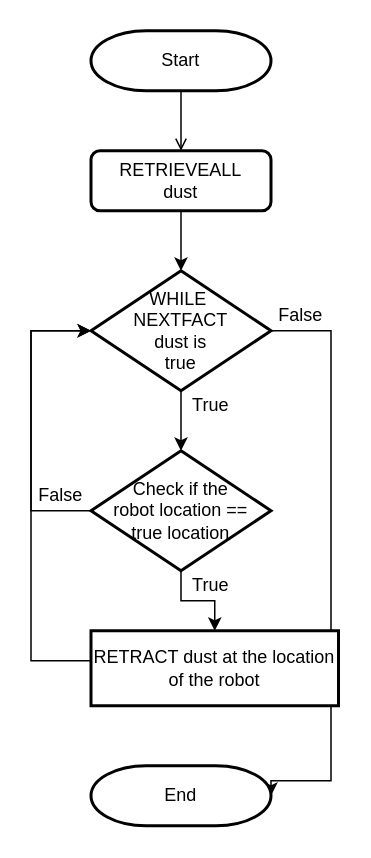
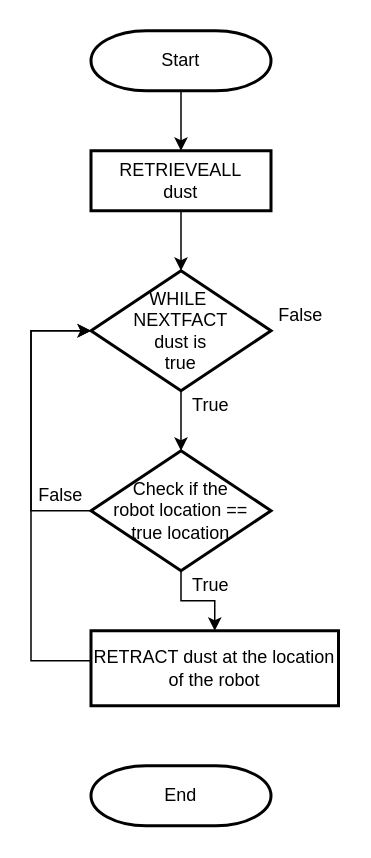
- <mxCell id="2" value="" style="edgeStyle=orthogonalEdgeStyle;rounded=0;orthogonalLoop=1;jettySize=auto;html=1;endArrow=open;" edge="1" parent="1" source="3" target="5"><mxGeometry relative="1" as="geometry" /></mxCell>
+ <mxCell id="2" value="" style="edgeStyle=orthogonalEdgeStyle;rounded=0;orthogonalLoop=1;jettySize=auto;html=1;" edge="1" parent="1" source="3" target="5"><mxGeometry relative="1" as="geometry" /></mxCell>
- <mxCell id="5" value="RETRIEVEALL&lt;br&gt;dust" style="whiteSpace=wrap;html=1;strokeWidth=2;rounded=1;" vertex="1" parent="1"><mxGeometry x="60" y="100" width="120" height="40" as="geometry" /></mxCell>
+ <mxCell id="5" value="RETRIEVEALL&lt;br&gt;dust" style="whiteSpace=wrap;html=1;strokeWidth=2;" vertex="1" parent="1"><mxGeometry x="60" y="100" width="120" height="40" as="geometry" /></mxCell>
- <mxCell id="7" style="edgeStyle=orthogonalEdgeStyle;rounded=0;orthogonalLoop=1;jettySize=auto;html=1;entryX=1;entryY=0.5;entryDx=0;entryDy=0;entryPerimeter=0;" edge="1" parent="1" source="8" target="14"><mxGeometry relative="1" as="geometry"><Array as="points"><mxPoint x="220" y="220" /><mxPoint x="220" y="520" /></Array></mxGeometry></mxCell>
